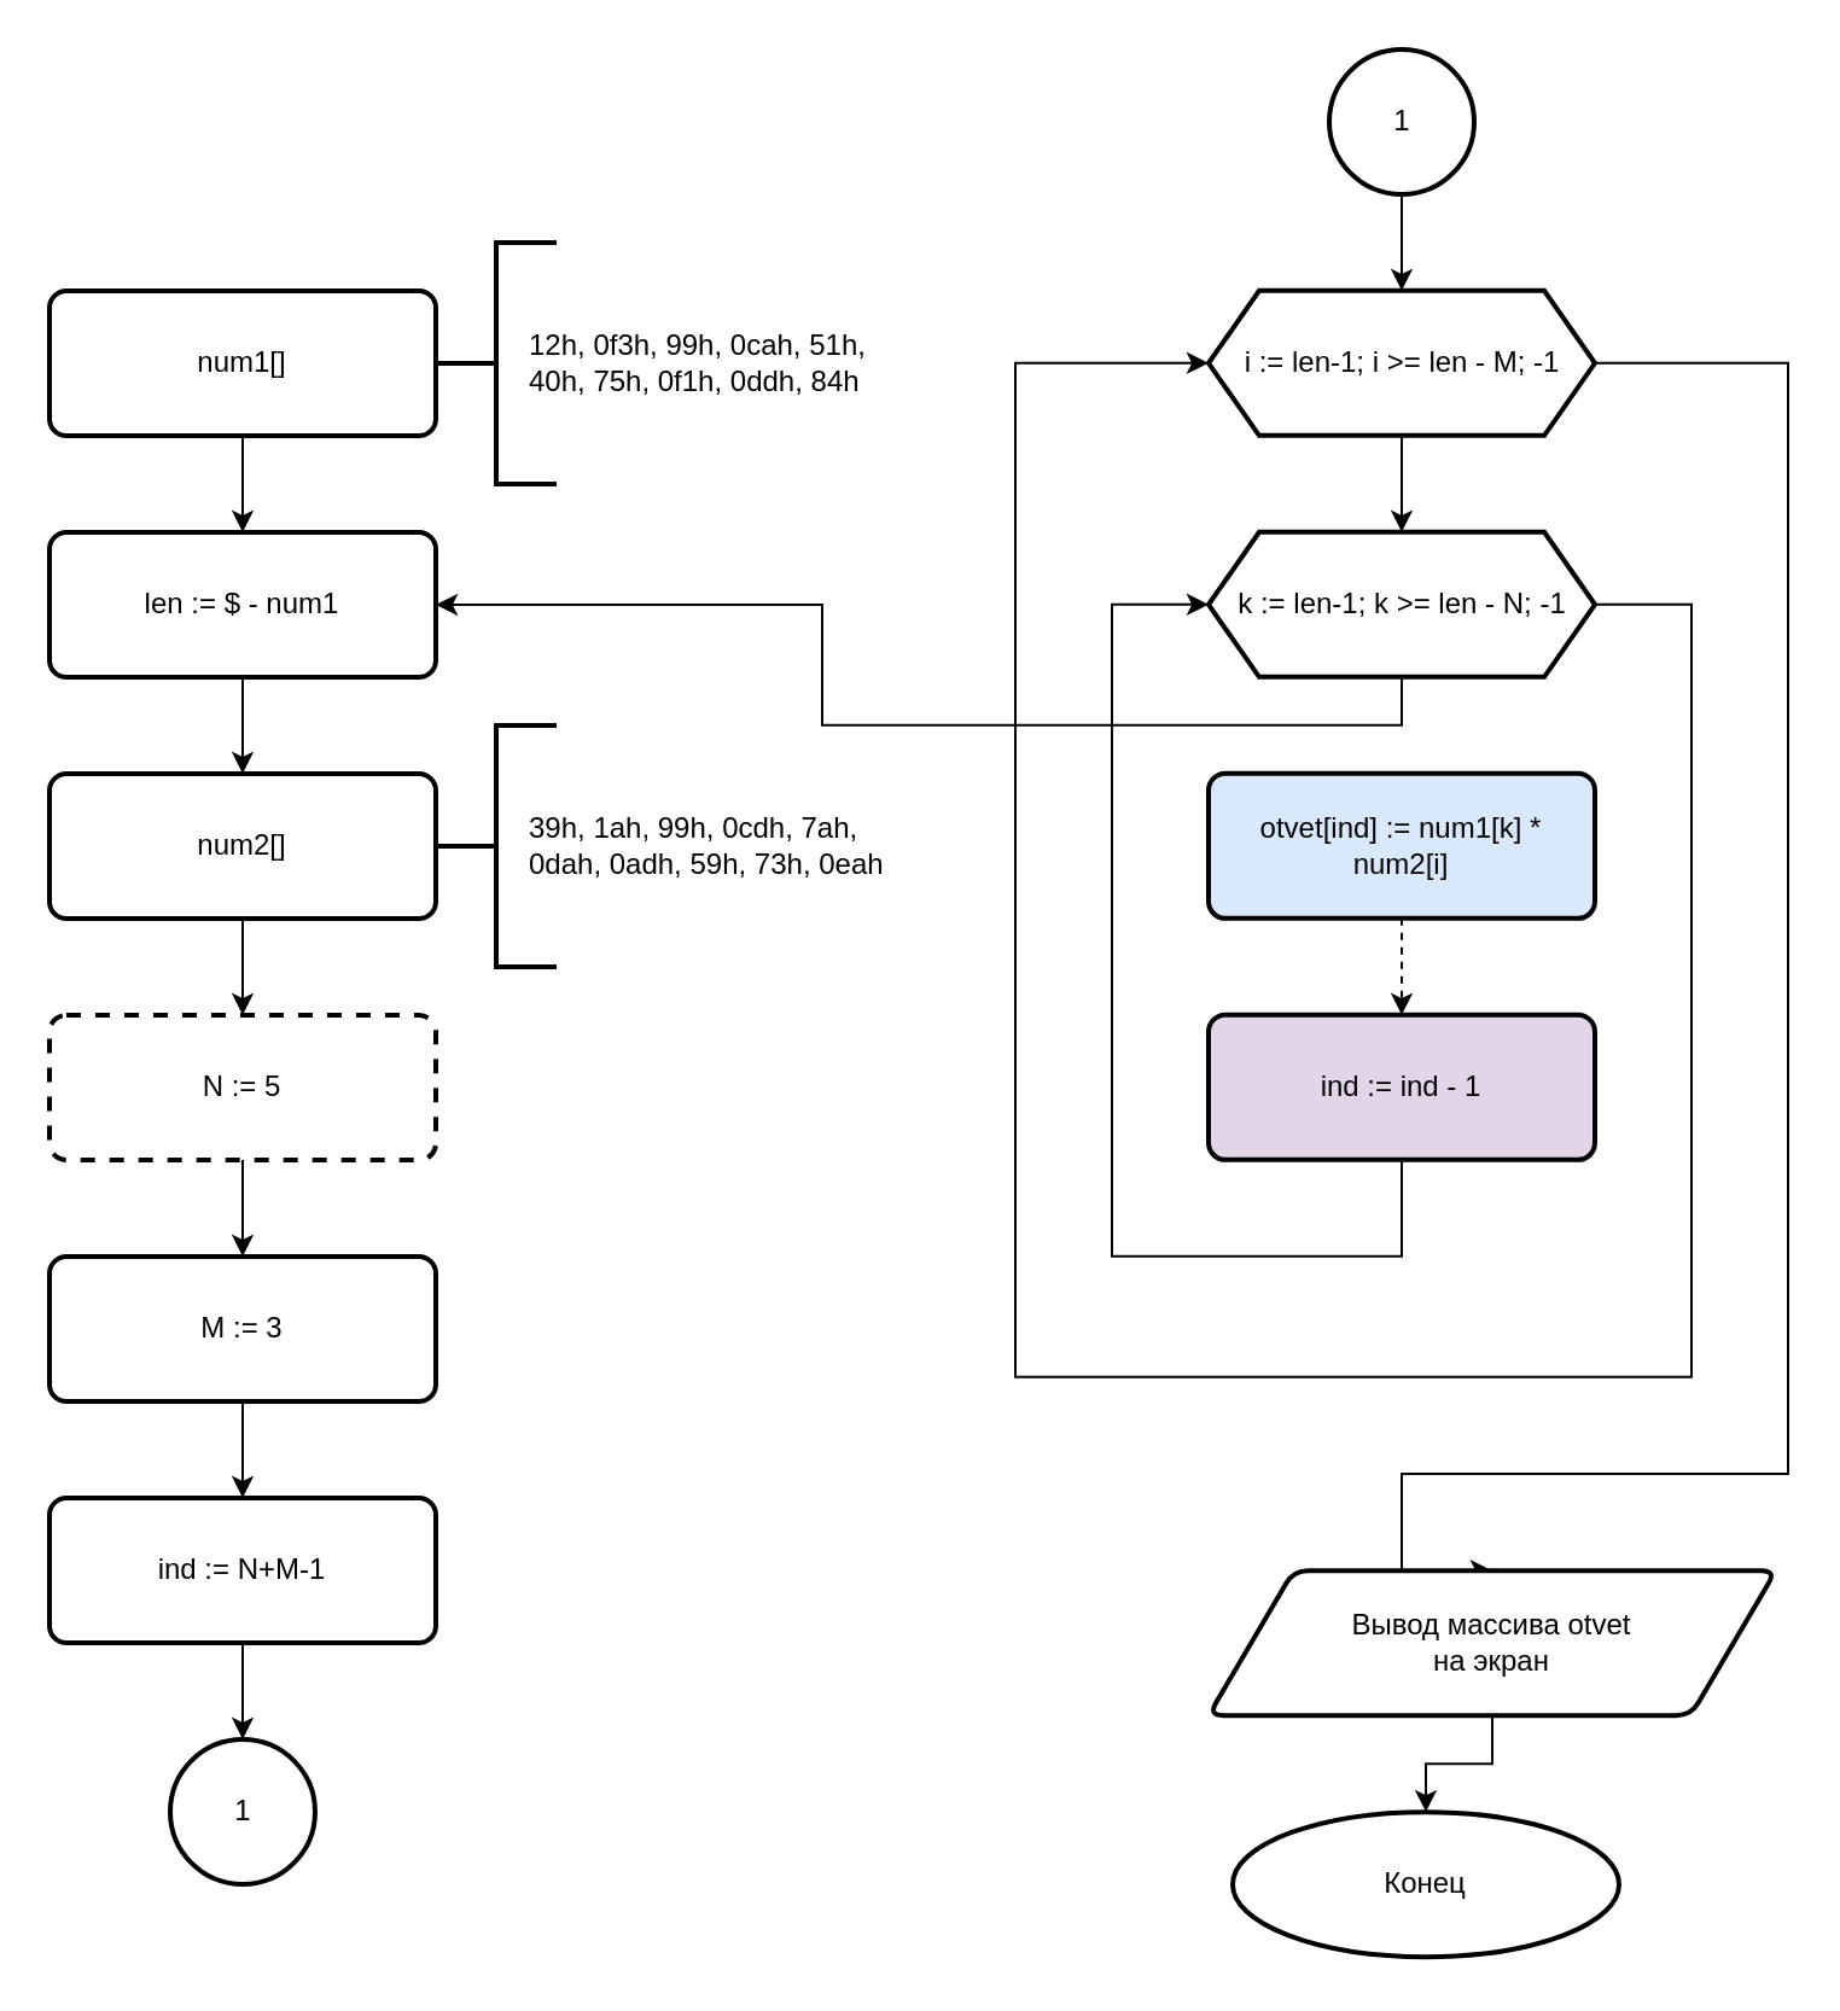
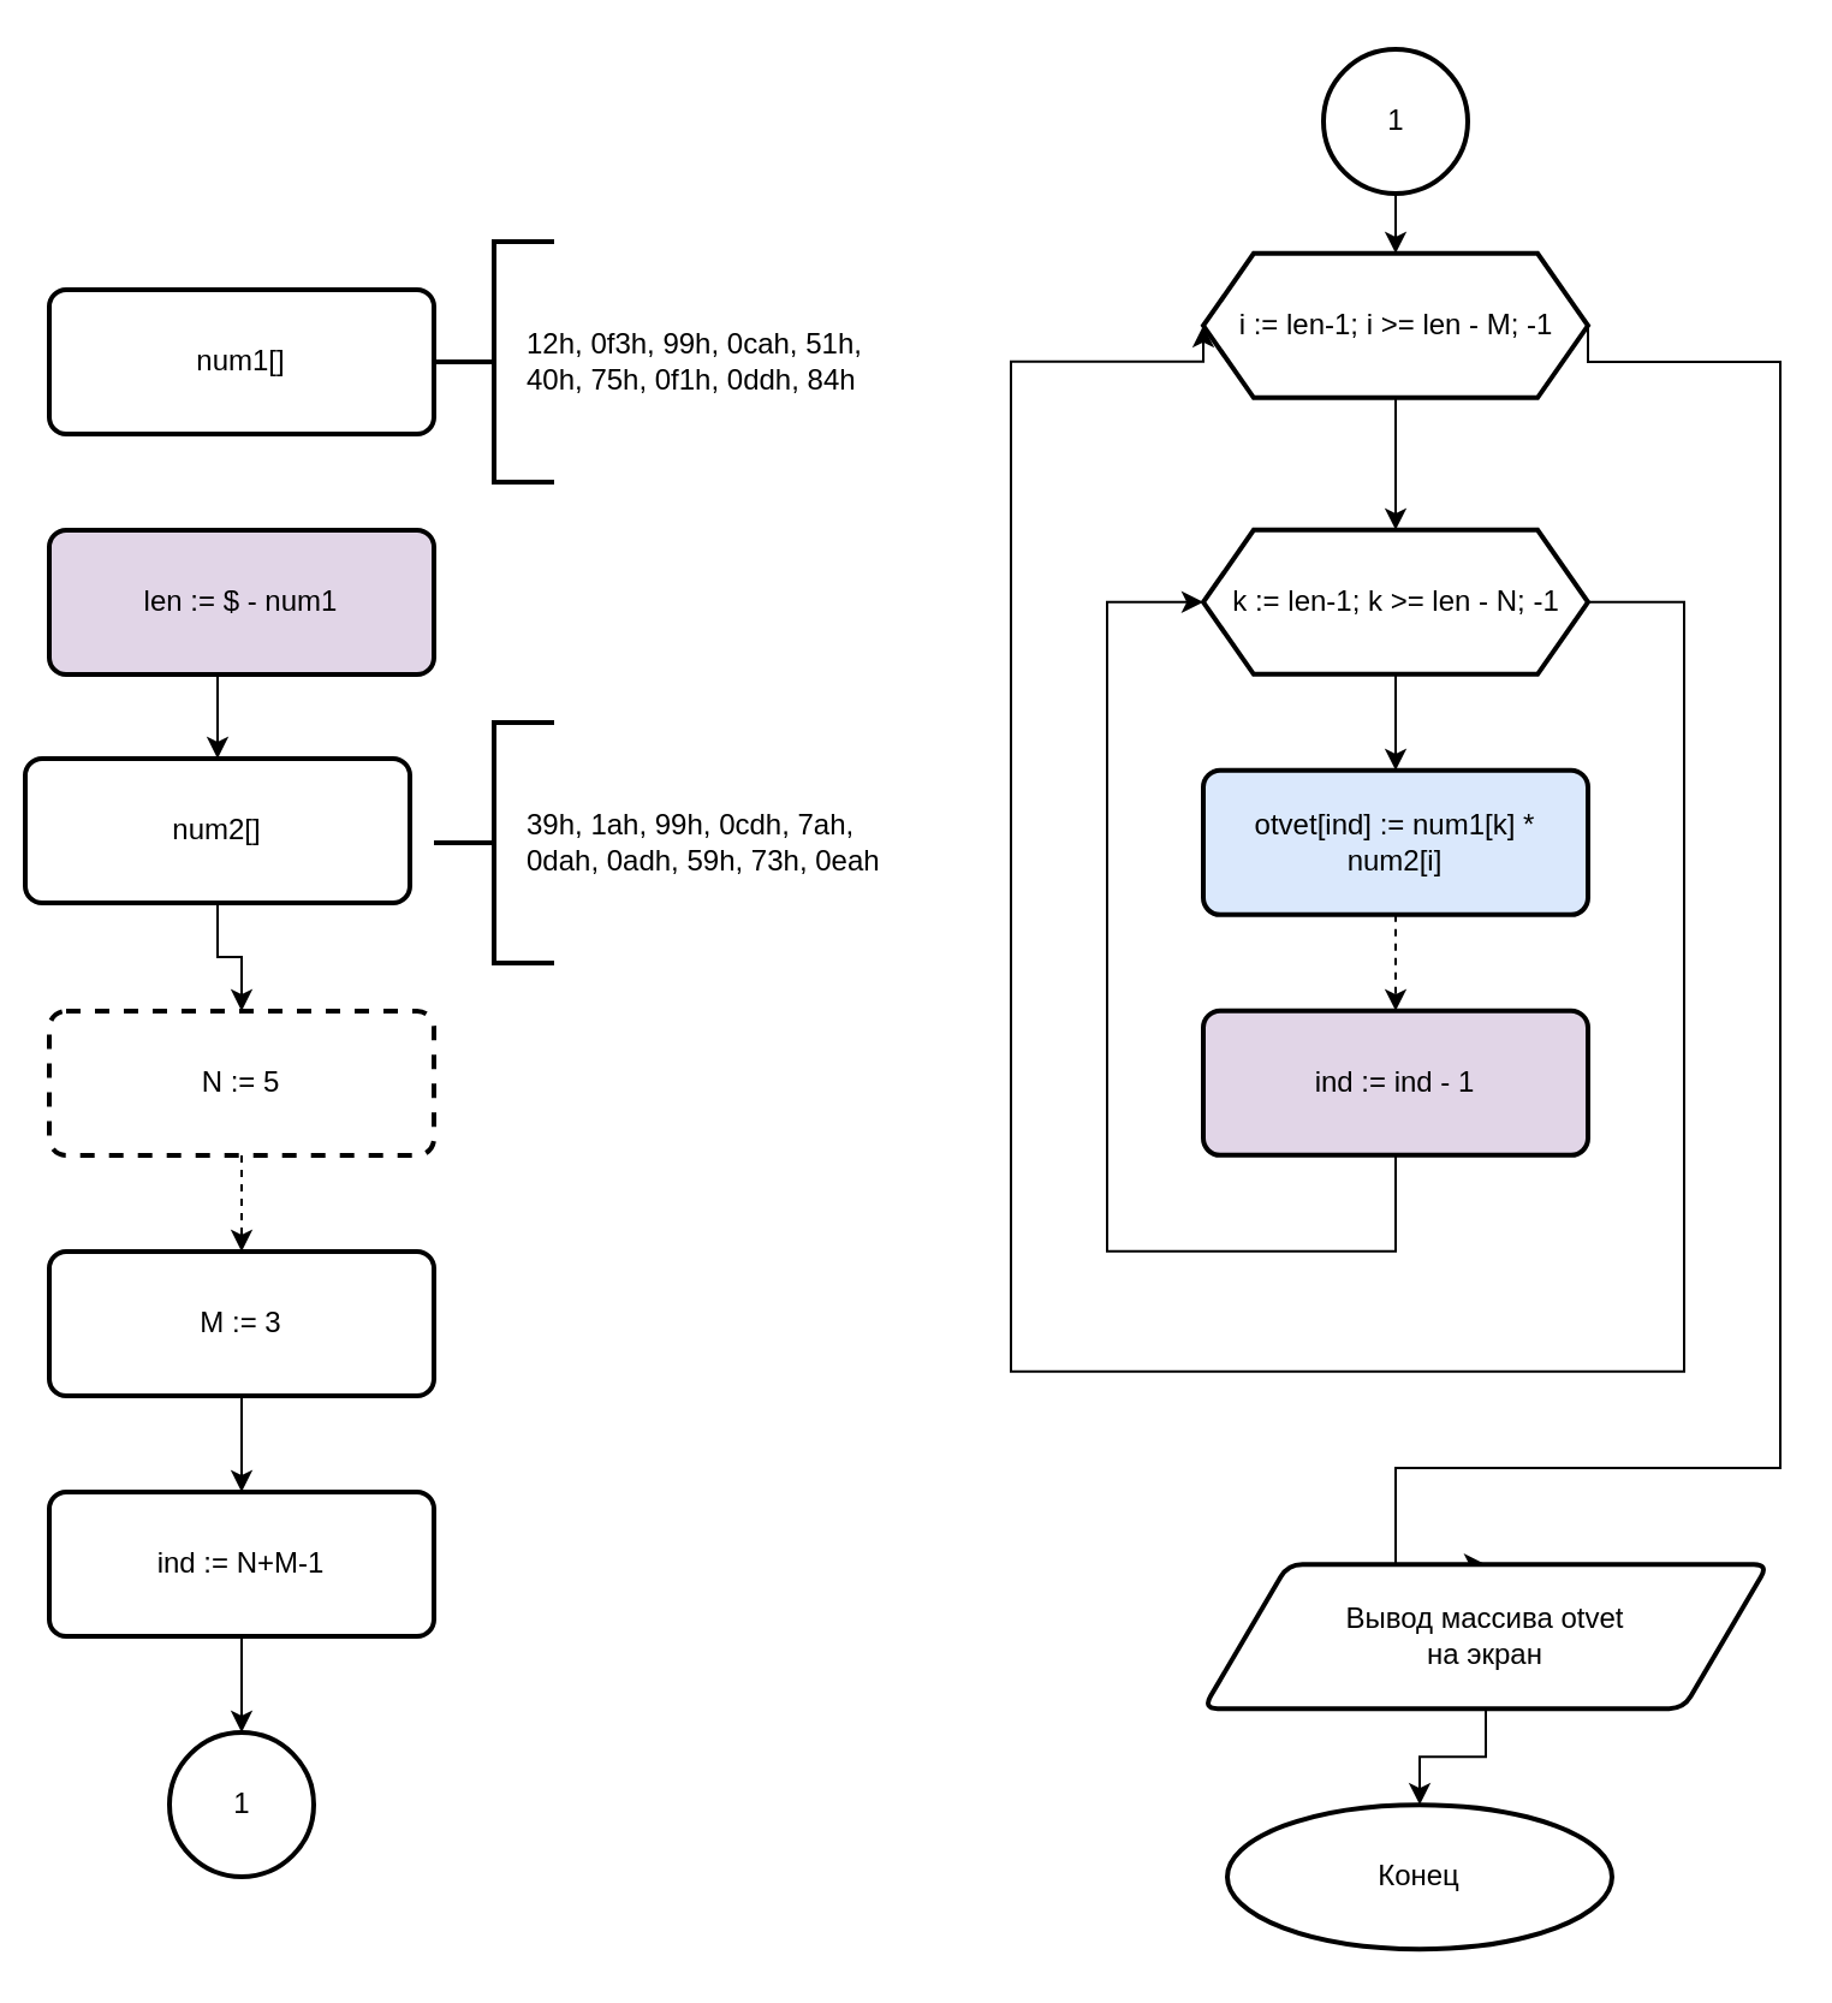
- <mxCell id="18" value="i := len-1; i &amp;gt;= len - M; -1" style="verticalLabelPosition=middle;verticalAlign=middle;html=1;strokeWidth=2;shape=hexagon;perimeter=hexagonPerimeter2;arcSize=6;size=0.131;labelPosition=center;align=center;" parent="1" vertex="1"><mxGeometry x="500" y="119.929" width="160" height="60" as="geometry" /></mxCell>
+ <mxCell id="18" value="i := len-1; i &amp;gt;= len - M; -1" style="verticalLabelPosition=middle;verticalAlign=middle;html=1;strokeWidth=2;shape=hexagon;perimeter=hexagonPerimeter2;arcSize=6;size=0.131;labelPosition=center;align=center;" parent="1" vertex="1"><mxGeometry x="500" y="104.929" width="160" height="60" as="geometry" /></mxCell>
- <mxCell id="2" style="edgeStyle=orthogonalEdgeStyle;rounded=0;orthogonalLoop=1;jettySize=auto;html=1;exitX=0.5;exitY=1;exitDx=0;exitDy=0;entryX=0.5;entryY=0;entryDx=0;entryDy=0;" parent="1" source="3" target="5" edge="1"><mxGeometry relative="1" as="geometry" /></mxCell>
- <mxCell id="5" value="len := $ - num1" style="rounded=1;whiteSpace=wrap;html=1;absoluteArcSize=1;arcSize=14;strokeWidth=2;" parent="1" vertex="1"><mxGeometry x="20" y="220" width="160" height="60" as="geometry" /></mxCell>
+ <mxCell id="5" value="len := $ - num1" style="rounded=1;whiteSpace=wrap;html=1;absoluteArcSize=1;arcSize=14;strokeWidth=2;fillColor=#e1d5e7;" parent="1" vertex="1"><mxGeometry x="20" y="220" width="160" height="60" as="geometry" /></mxCell>
- <mxCell id="19" style="edgeStyle=orthogonalEdgeStyle;rounded=0;orthogonalLoop=1;jettySize=auto;html=1;exitX=0.5;exitY=1;exitDx=0;exitDy=0;" parent="1" source="21" target="5" edge="1"><mxGeometry relative="1" as="geometry" /></mxCell>
+ <mxCell id="19" style="edgeStyle=orthogonalEdgeStyle;rounded=0;orthogonalLoop=1;jettySize=auto;html=1;exitX=0.5;exitY=1;exitDx=0;exitDy=0;entryX=0.5;entryY=0;entryDx=0;entryDy=0;" parent="1" source="21" target="23" edge="1"><mxGeometry relative="1" as="geometry" /></mxCell>
- <mxCell id="7" value="num2[]" style="rounded=1;whiteSpace=wrap;html=1;absoluteArcSize=1;arcSize=14;strokeWidth=2;" parent="1" vertex="1"><mxGeometry x="20" y="320" width="160" height="60" as="geometry" /></mxCell>
+ <mxCell id="7" value="num2[]" style="rounded=1;whiteSpace=wrap;html=1;absoluteArcSize=1;arcSize=14;strokeWidth=2;" parent="1" vertex="1"><mxGeometry x="10" y="315" width="160" height="60" as="geometry" /></mxCell>
- <mxCell id="14" style="edgeStyle=orthogonalEdgeStyle;rounded=0;orthogonalLoop=1;jettySize=auto;html=1;exitX=0.5;exitY=1;exitDx=0;exitDy=0;entryX=0.5;entryY=0;entryDx=0;entryDy=0;" parent="1" source="15" target="13" edge="1"><mxGeometry relative="1" as="geometry" /></mxCell>
+ <mxCell id="14" style="edgeStyle=orthogonalEdgeStyle;rounded=0;orthogonalLoop=1;jettySize=auto;html=1;exitX=0.5;exitY=1;exitDx=0;exitDy=0;entryX=0.5;entryY=0;entryDx=0;entryDy=0;dashed=1;" parent="1" source="15" target="13" edge="1"><mxGeometry relative="1" as="geometry" /></mxCell>
